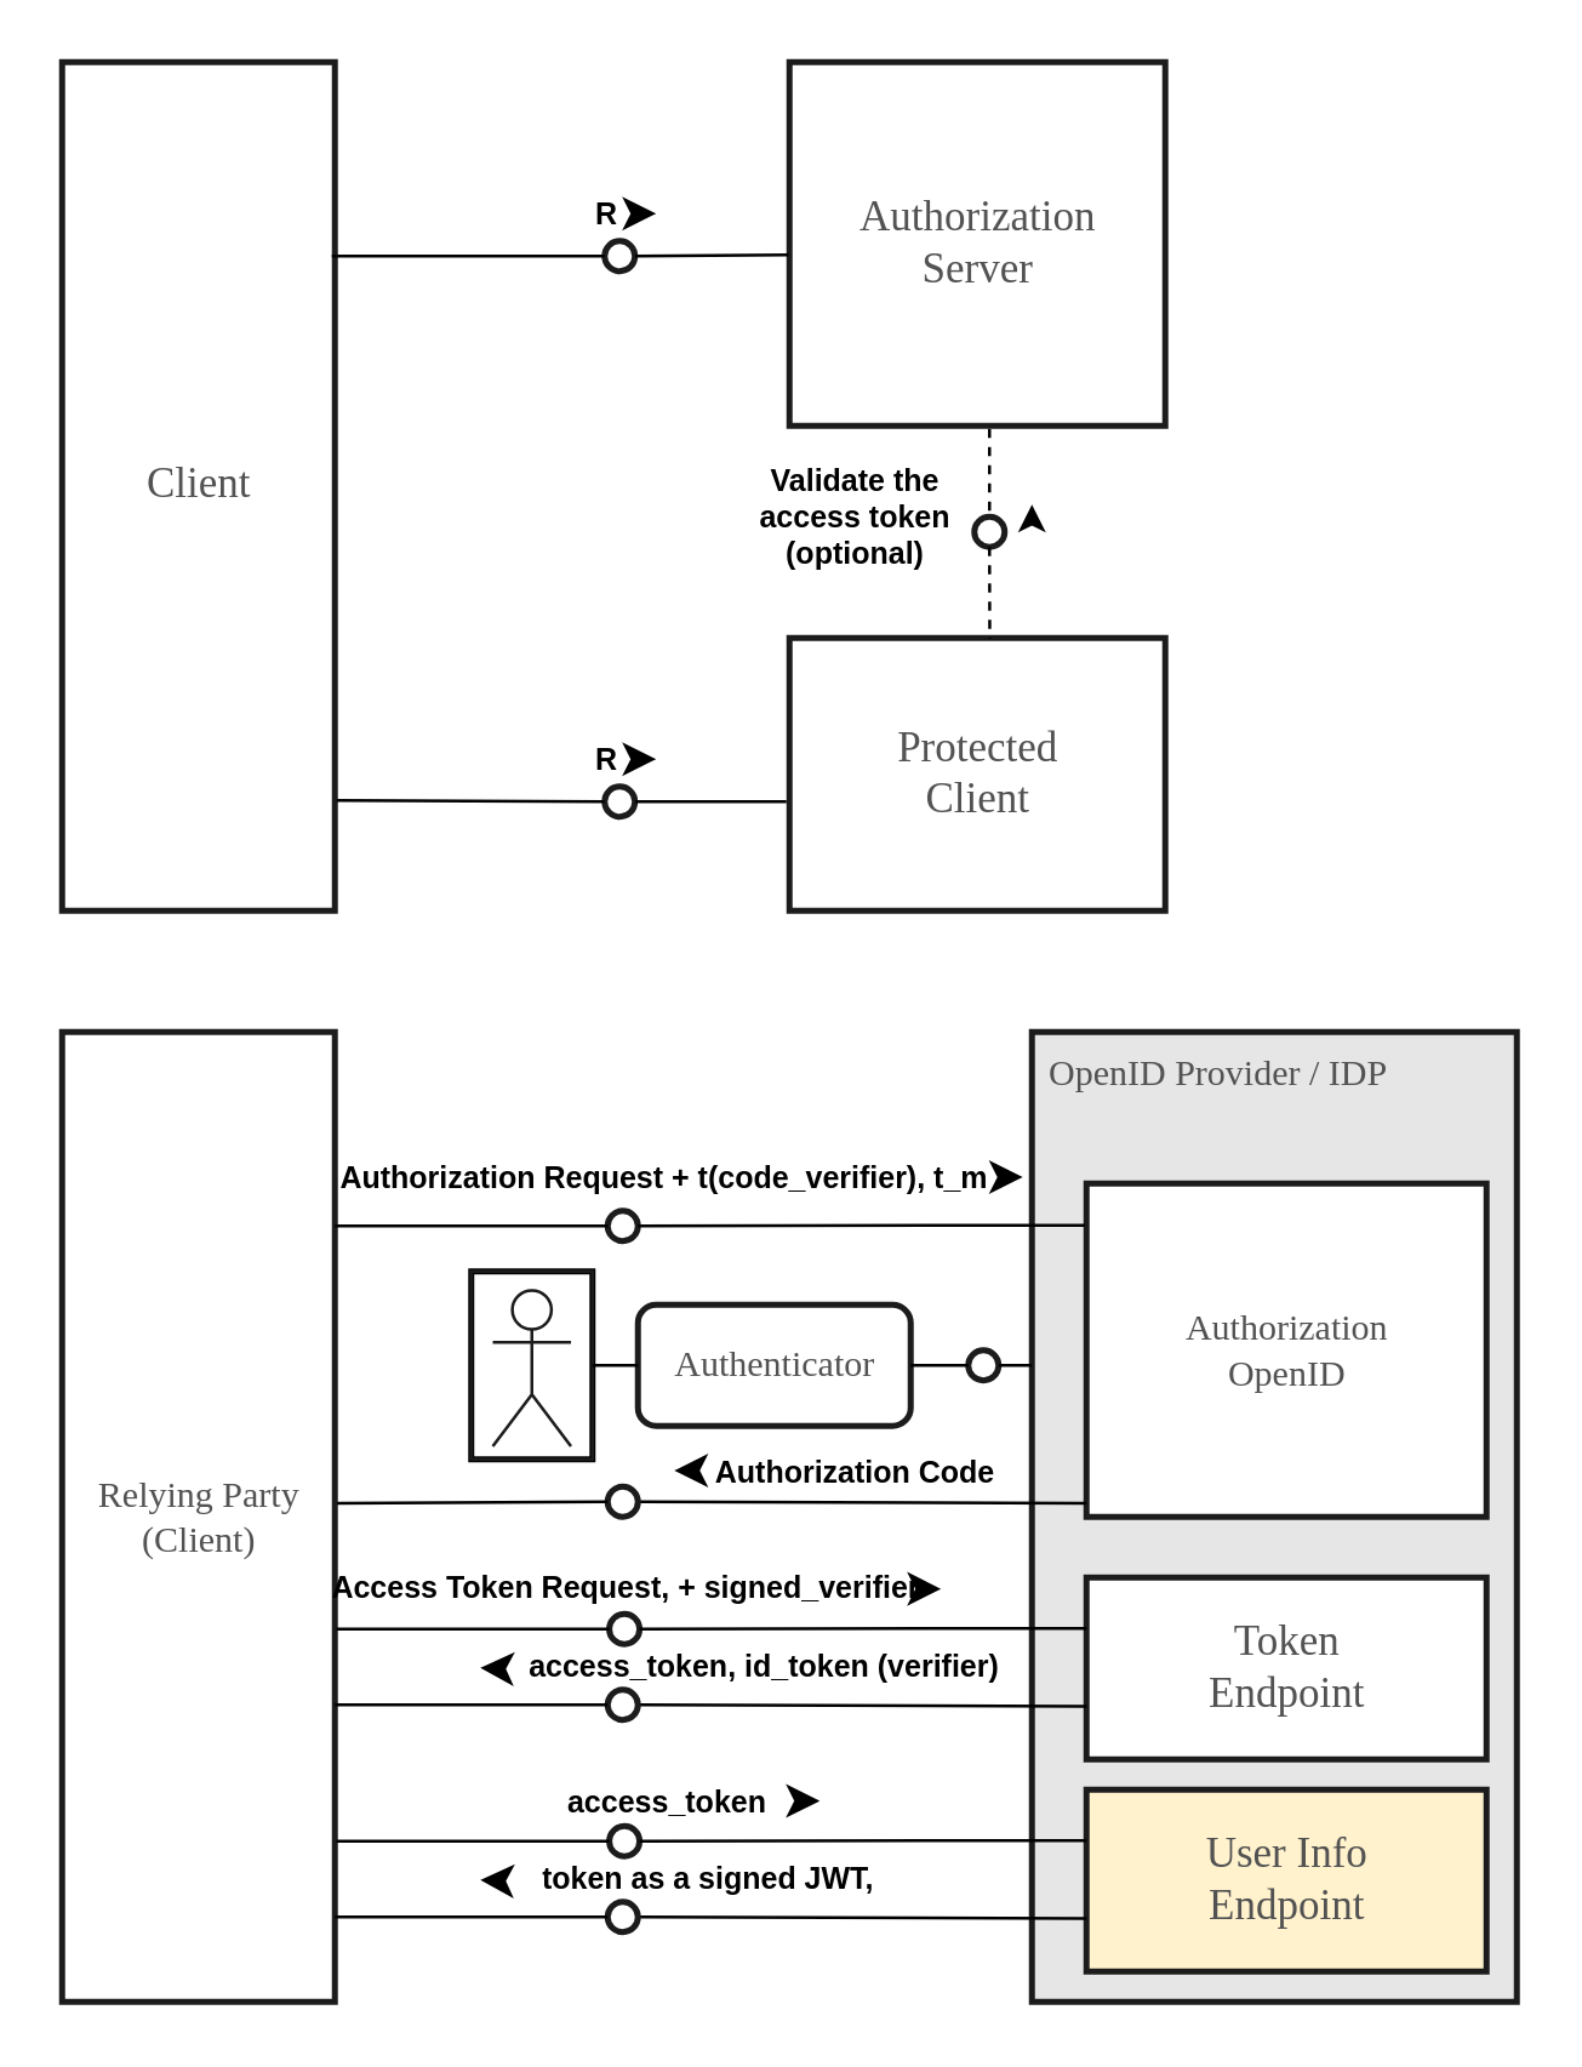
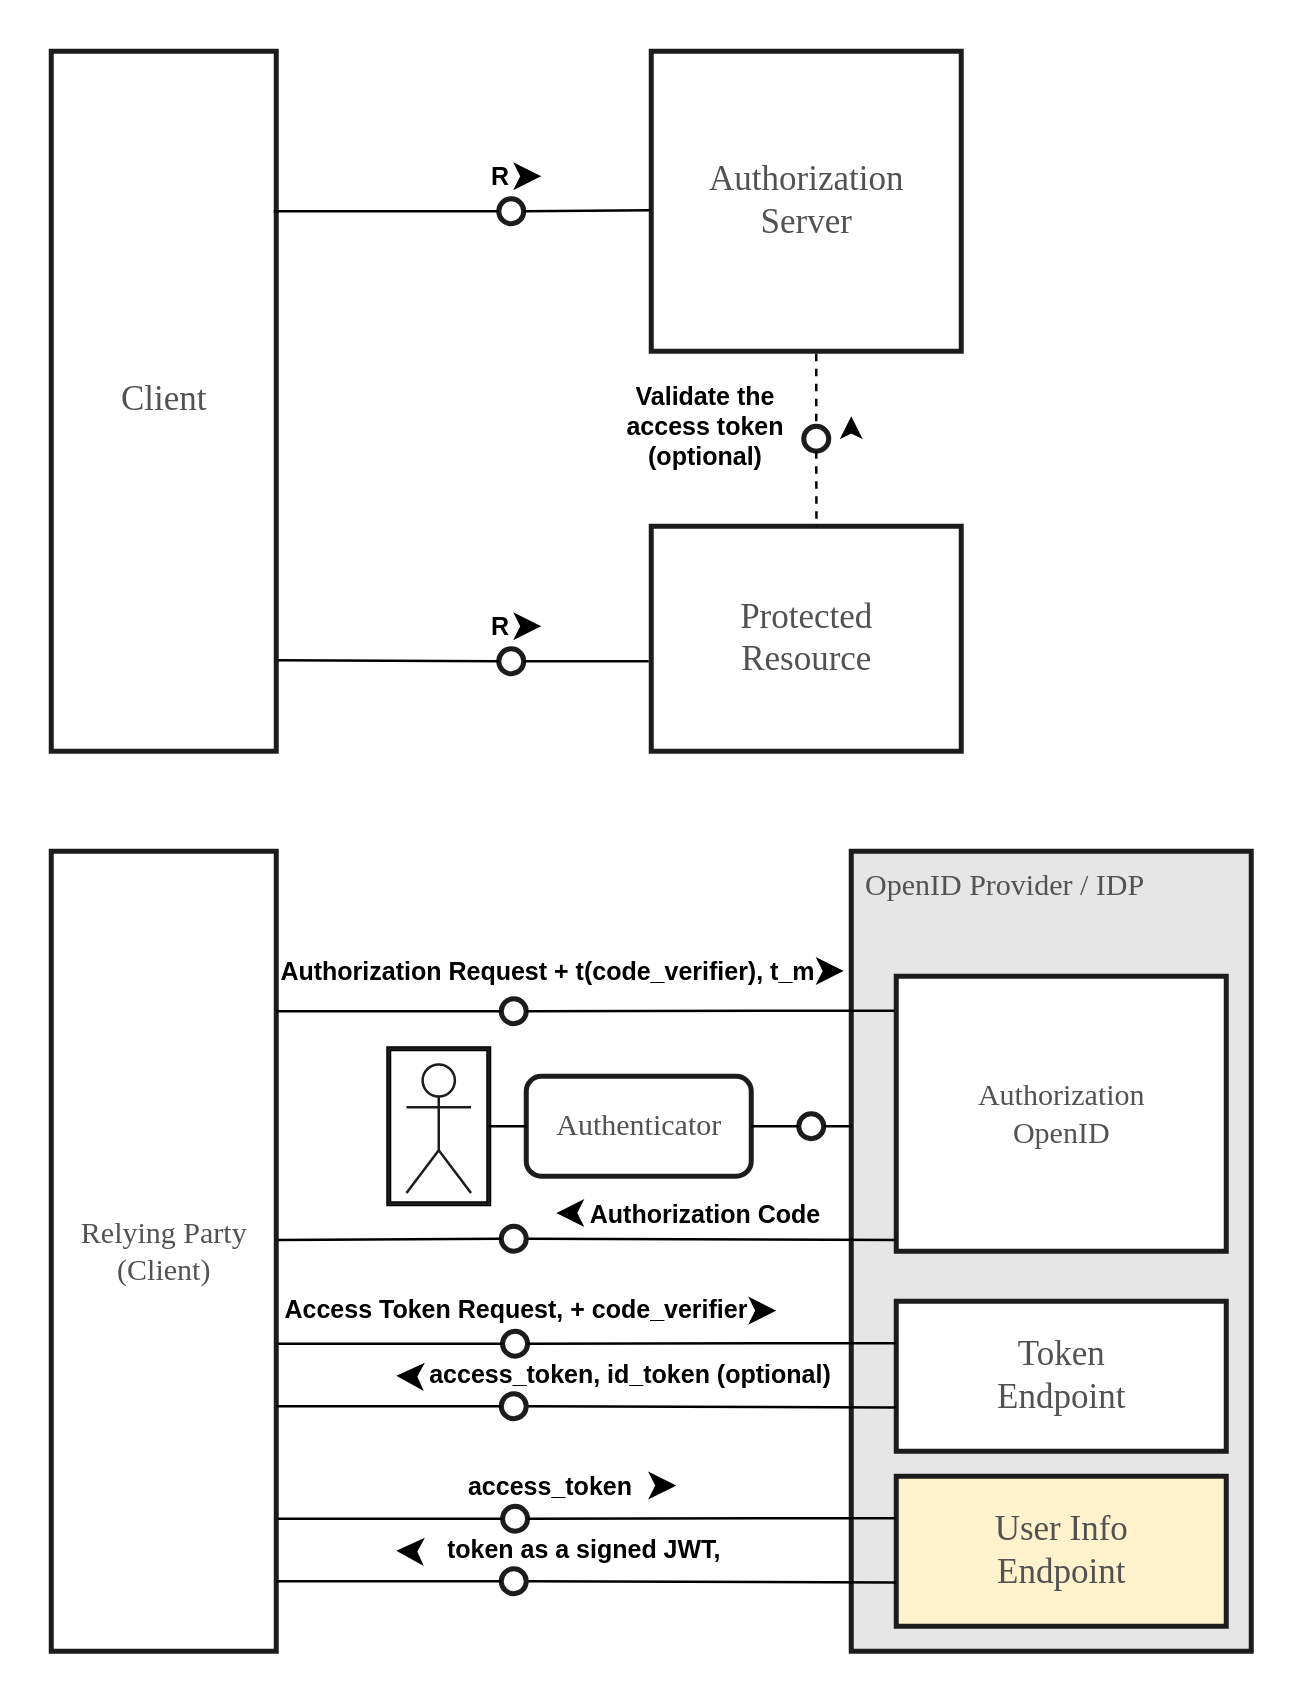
- <mxCell id="4" value="Protected&lt;br&gt;Client" style="html=1;strokeColor=#1C1C1C;fillColor=#ffffff;fontFamily=Tahoma;fontSize=14;fontColor=#525252;align=center;strokeWidth=2;" parent="1" vertex="1"><mxGeometry x="260" y="210" width="124" height="90" as="geometry" /></mxCell>
+ <mxCell id="4" value="Protected&lt;br&gt;Resource" style="html=1;strokeColor=#1C1C1C;fillColor=#ffffff;fontFamily=Tahoma;fontSize=14;fontColor=#525252;align=center;strokeWidth=2;" parent="1" vertex="1"><mxGeometry x="260" y="210" width="124" height="90" as="geometry" /></mxCell>
- <mxCell id="54" value="&amp;nbsp;Access Token Request,&amp;nbsp;+ signed_verifier" style="text;html=1;strokeColor=none;fillColor=none;align=center;verticalAlign=middle;whiteSpace=wrap;overflow=hidden;fontFamily=Helvetica;fontSize=10;fontColor=#000000;fontStyle=1" parent="1" vertex="1"><mxGeometry x="91.47" y="508" width="227.53" height="29.66" as="geometry" /></mxCell>
+ <mxCell id="54" value="&amp;nbsp;Access Token Request,&amp;nbsp;+ code_verifier" style="text;html=1;strokeColor=none;fillColor=none;align=center;verticalAlign=middle;whiteSpace=wrap;overflow=hidden;fontFamily=Helvetica;fontSize=10;fontColor=#000000;fontStyle=1" parent="1" vertex="1"><mxGeometry x="91.47" y="508" width="227.53" height="29.66" as="geometry" /></mxCell>
- <mxCell id="60" value="access_token, id_token (verifier)" style="text;html=1;strokeColor=none;fillColor=none;align=center;verticalAlign=middle;whiteSpace=wrap;overflow=hidden;fontFamily=Helvetica;fontSize=10;fontColor=#000000;fontStyle=1" parent="1" vertex="1"><mxGeometry x="167" y="538.66" width="170" height="20" as="geometry" /></mxCell>
+ <mxCell id="60" value="access_token, id_token (optional)" style="text;html=1;strokeColor=none;fillColor=none;align=center;verticalAlign=middle;whiteSpace=wrap;overflow=hidden;fontFamily=Helvetica;fontSize=10;fontColor=#000000;fontStyle=1" parent="1" vertex="1"><mxGeometry x="167" y="538.66" width="170" height="20" as="geometry" /></mxCell>
